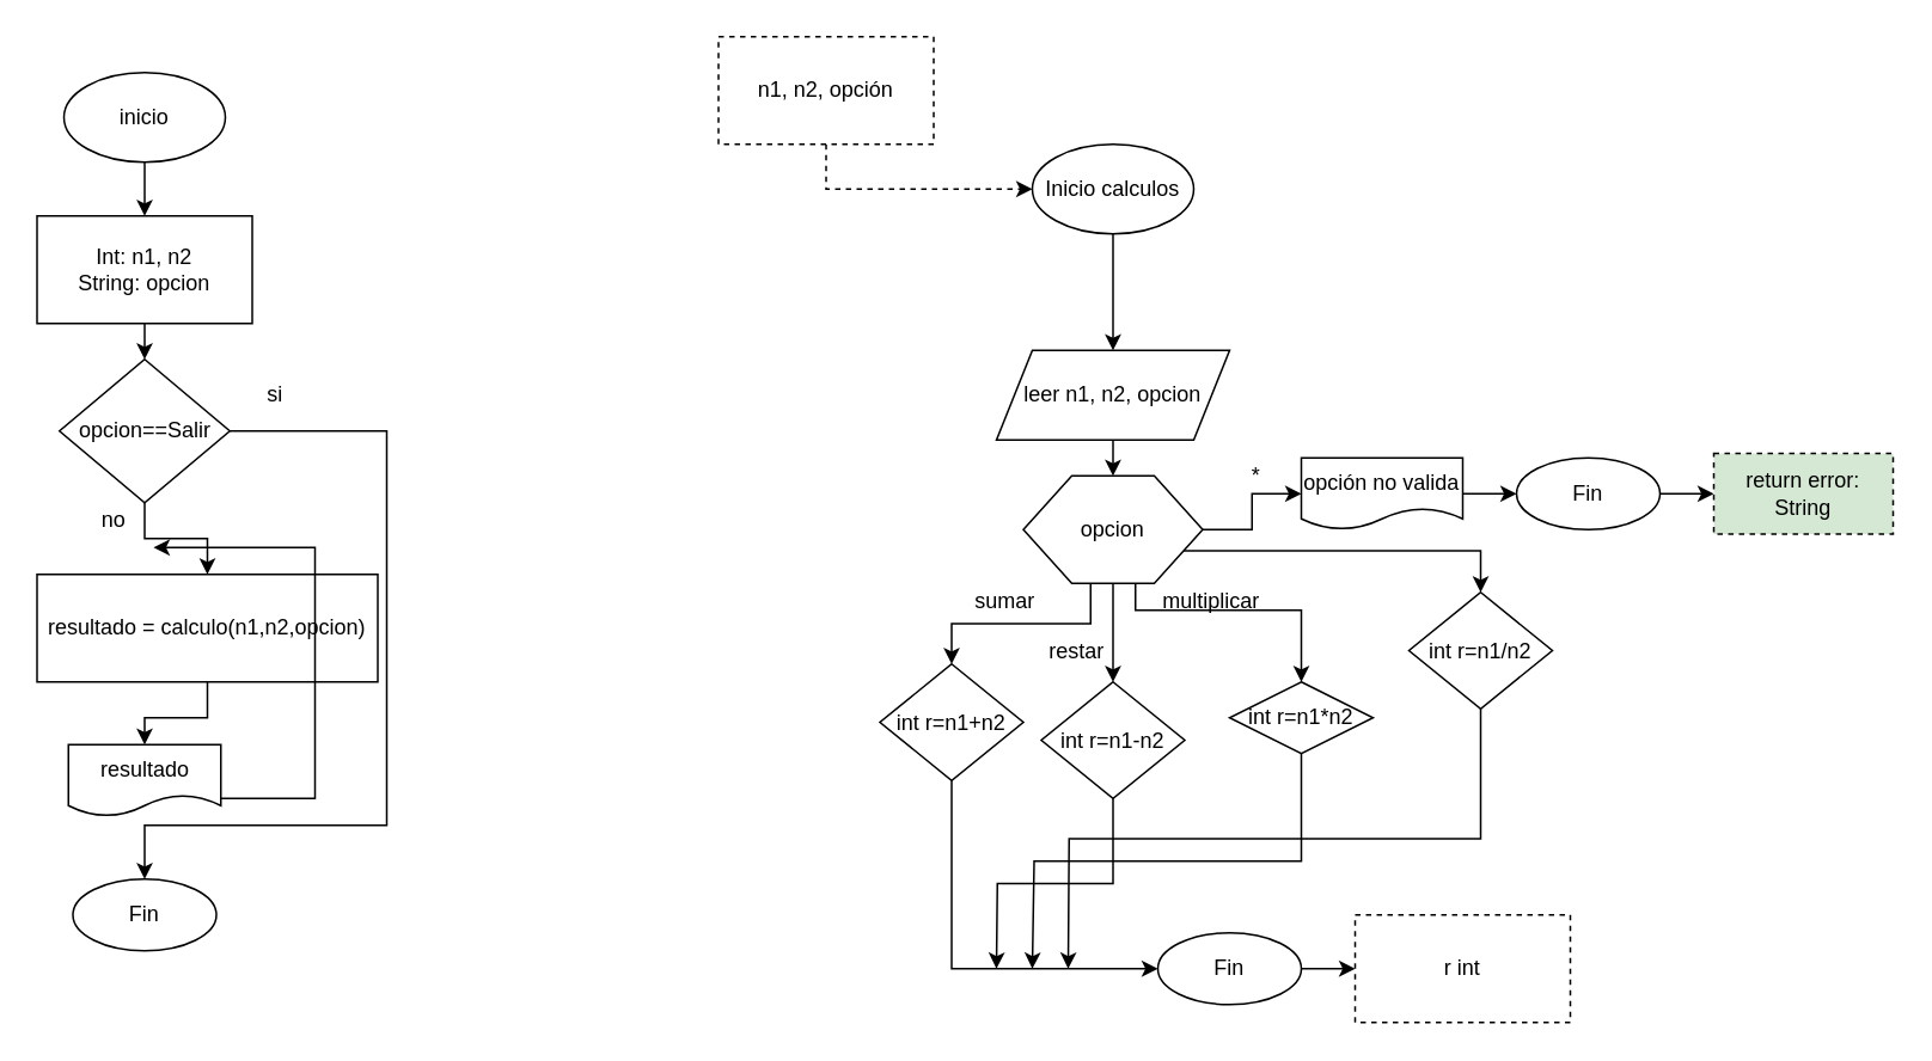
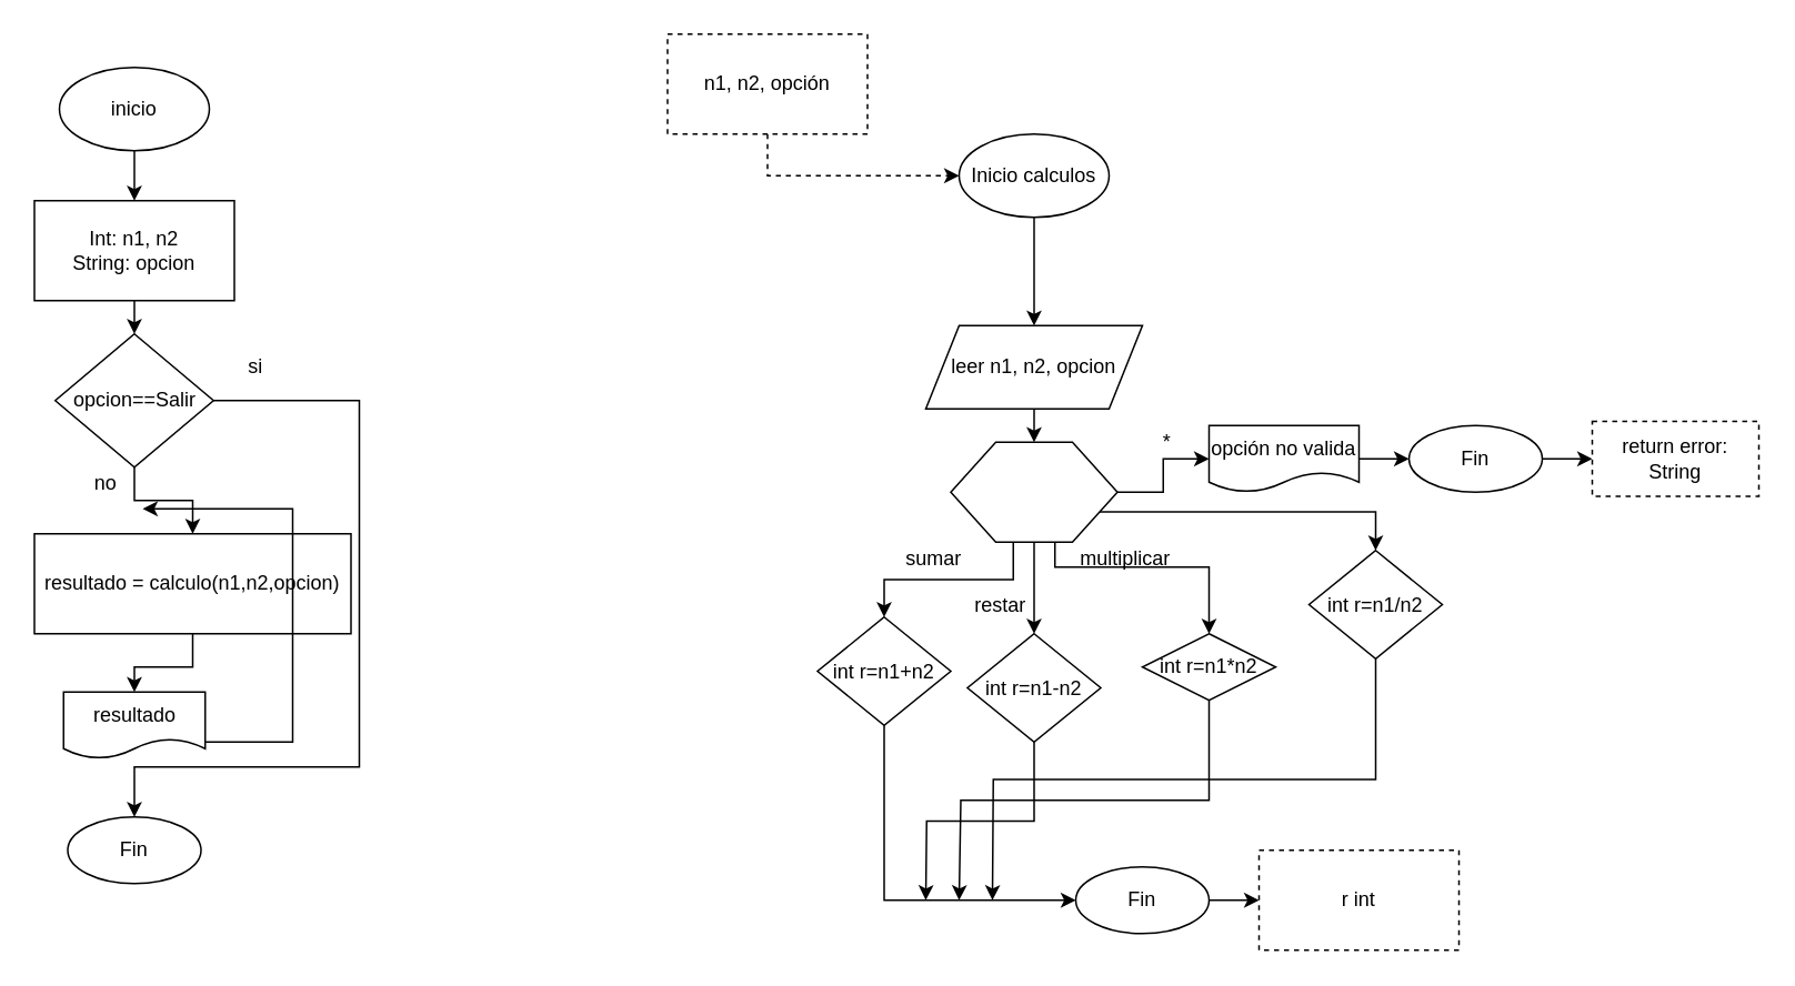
- <mxCell id="30" value="return error: String" style="rounded=0;whiteSpace=wrap;html=1;dashed=1;fillColor=#d5e8d4;" vertex="1" parent="1"><mxGeometry x="955" y="252.5" width="100" height="45" as="geometry" /></mxCell>
+ <mxCell id="30" value="return error: String" style="rounded=0;whiteSpace=wrap;html=1;dashed=1;" vertex="1" parent="1"><mxGeometry x="955" y="252.5" width="100" height="45" as="geometry" /></mxCell>
- <mxCell id="14" value="opcion" style="text;html=1;strokeColor=none;fillColor=none;align=center;verticalAlign=middle;whiteSpace=wrap;rounded=0;" vertex="1" parent="1"><mxGeometry x="590" y="280" width="60" height="30" as="geometry" /></mxCell>
